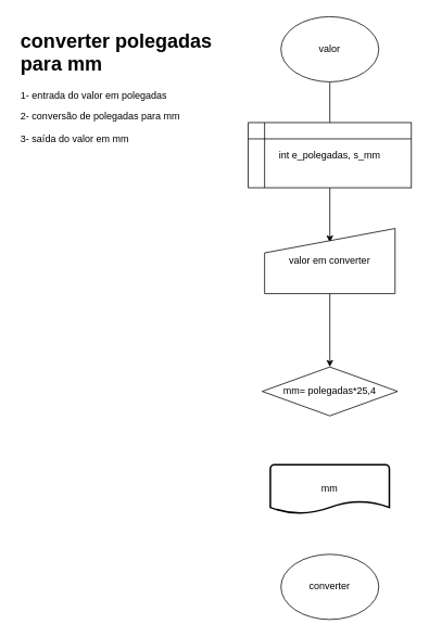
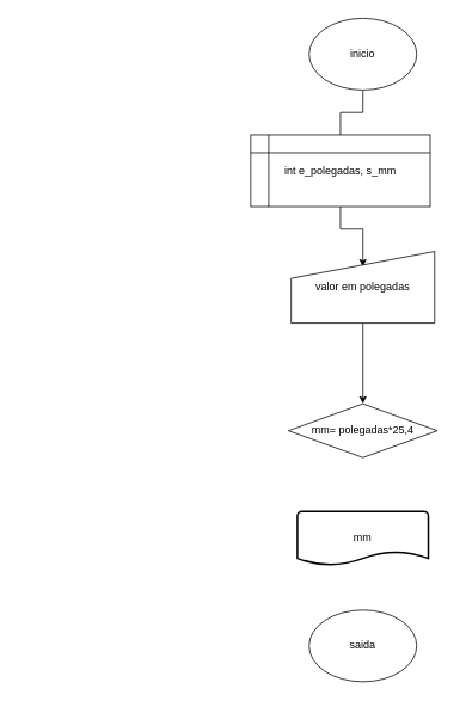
- <mxCell id="3" value="valor" style="ellipse;whiteSpace=wrap;html=1;" vertex="1" parent="1"><mxGeometry x="344" y="20" width="120" height="80" as="geometry" /></mxCell>
+ <mxCell id="3" value="inicio" style="ellipse;whiteSpace=wrap;html=1;" vertex="1" parent="1"><mxGeometry x="344" y="20" width="120" height="80" as="geometry" /></mxCell>
- <mxCell id="11" value="&lt;h1&gt;converter polegadas para mm&lt;/h1&gt;&lt;p&gt;1- entrada do valor em polegadas&lt;/p&gt;&lt;p&gt;2- conversão de polegadas para mm&lt;/p&gt;&lt;p&gt;3- saída do valor em mm&lt;/p&gt;" style="text;html=1;strokeColor=none;fillColor=none;spacing=5;spacingTop=-20;whiteSpace=wrap;overflow=hidden;rounded=0;" vertex="1" parent="1"><mxGeometry x="20" y="30" width="250" height="170" as="geometry" /></mxCell>
- <mxCell id="5" value="int e_polegadas, s_mm" style="shape=internalStorage;whiteSpace=wrap;html=1;backgroundOutline=1;" vertex="1" parent="1"><mxGeometry x="304" y="150" width="200" height="80" as="geometry" /></mxCell>
+ <mxCell id="5" value="int e_polegadas, s_mm" style="shape=internalStorage;whiteSpace=wrap;html=1;backgroundOutline=1;" vertex="1" parent="1"><mxGeometry x="279" y="150" width="200" height="80" as="geometry" /></mxCell>
- <mxCell id="7" value="valor em converter" style="shape=manualInput;whiteSpace=wrap;html=1;" vertex="1" parent="1"><mxGeometry x="324" y="280" width="160" height="80" as="geometry" /></mxCell>
+ <mxCell id="7" value="valor em polegadas" style="shape=manualInput;whiteSpace=wrap;html=1;" vertex="1" parent="1"><mxGeometry x="324" y="280" width="160" height="80" as="geometry" /></mxCell>
- <mxCell id="10" value="converter" style="ellipse;whiteSpace=wrap;html=1;" vertex="1" parent="1"><mxGeometry x="344" y="680" width="120" height="80" as="geometry" /></mxCell>
+ <mxCell id="10" value="saida" style="ellipse;whiteSpace=wrap;html=1;" vertex="1" parent="1"><mxGeometry x="344" y="680" width="120" height="80" as="geometry" /></mxCell>
